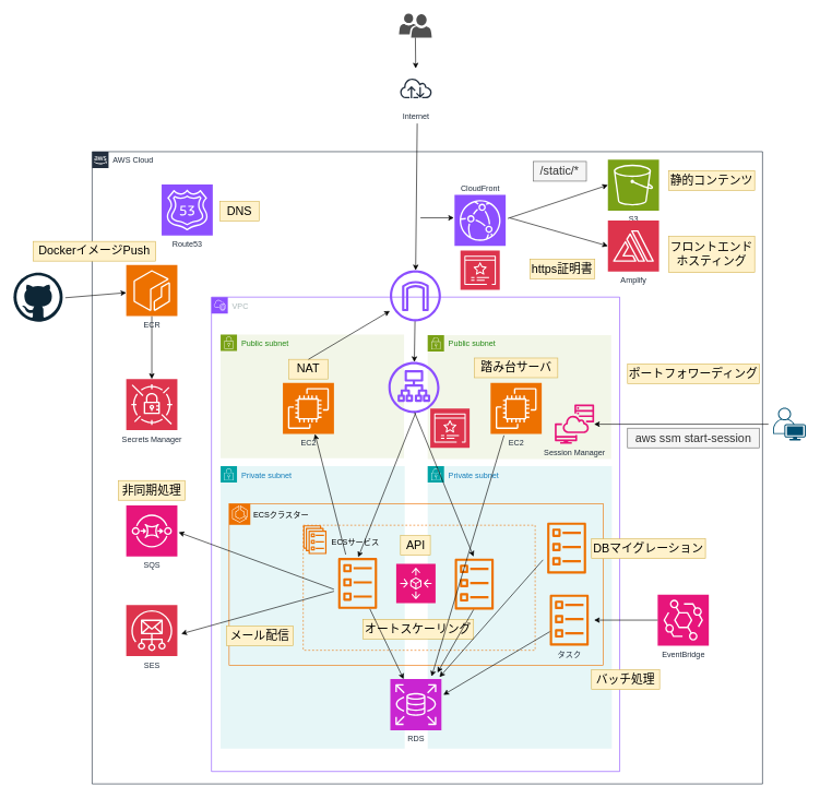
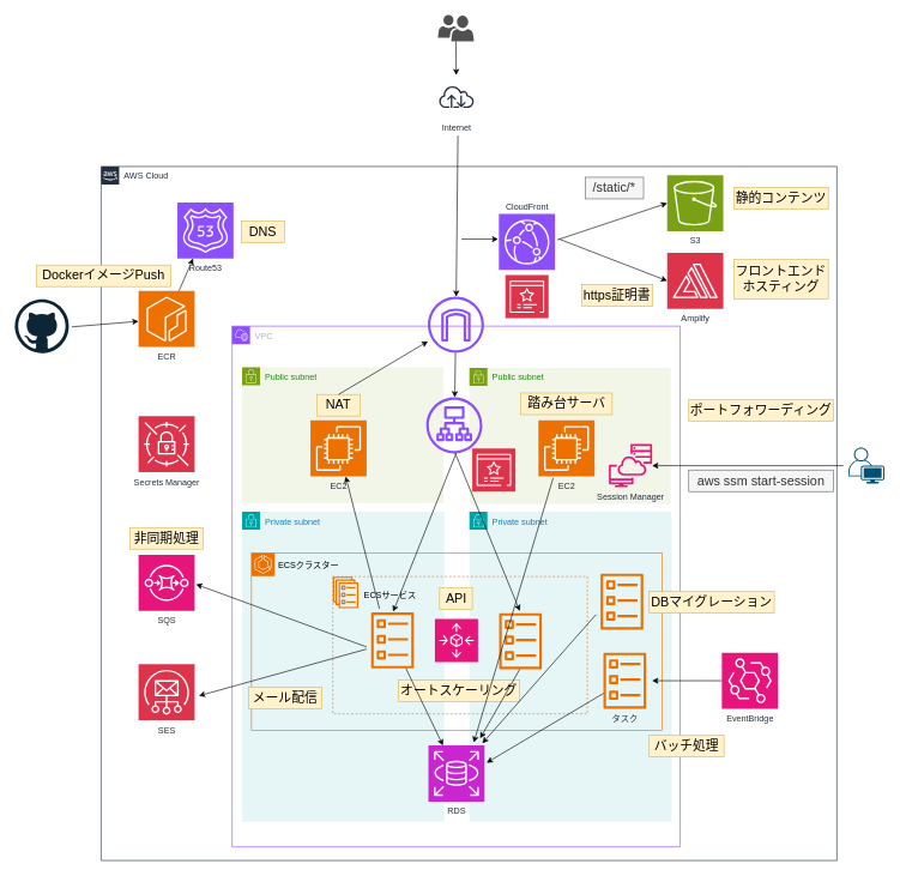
- <mxCell id="57" value="Amplify" style="sketch=0;points=[[0,0,0],[0.25,0,0],[0.5,0,0],[0.75,0,0],[1,0,0],[0,1,0],[0.25,1,0],[0.5,1,0],[0.75,1,0],[1,1,0],[0,0.25,0],[0,0.5,0],[0,0.75,0],[1,0.25,0],[1,0.5,0],[1,0.75,0]];outlineConnect=0;fontColor=#232F3E;fillColor=#DD344C;strokeColor=#ffffff;dashed=0;verticalLabelPosition=bottom;verticalAlign=top;align=center;html=1;fontSize=12;fontStyle=0;aspect=fixed;shape=mxgraph.aws4.resourceIcon;resIcon=mxgraph.aws4.amplify;" parent="20" vertex="1"><mxGeometry x="927" y="336" width="78" height="78" as="geometry" /></mxCell>
+ <mxCell id="57" value="Amplify" style="sketch=0;points=[[0,0,0],[0.25,0,0],[0.5,0,0],[0.75,0,0],[1,0,0],[0,1,0],[0.25,1,0],[0.5,1,0],[0.75,1,0],[1,1,0],[0,0.25,0],[0,0.5,0],[0,0.75,0],[1,0.25,0],[1,0.5,0],[1,0.75,0]];outlineConnect=0;fontColor=#232F3E;fillColor=#DD344C;strokeColor=#ffffff;dashed=0;verticalLabelPosition=bottom;verticalAlign=top;align=center;html=1;fontSize=12;fontStyle=0;aspect=fixed;shape=mxgraph.aws4.resourceIcon;resIcon=mxgraph.aws4.amplify;" parent="20" vertex="1"><mxGeometry x="927" y="351" width="78" height="78" as="geometry" /></mxCell>
- <mxCell id="52" value="" style="edgeStyle=none;html=1;" edge="1" parent="20" source="53" target="51"><mxGeometry relative="1" as="geometry" /></mxCell>
+ <mxCell id="52" value="" style="edgeStyle=none;html=1;" edge="1" parent="20" source="53" target="59"><mxGeometry relative="1" as="geometry" /></mxCell>
